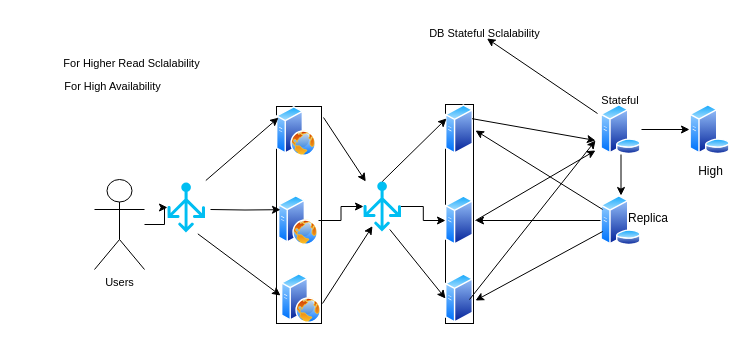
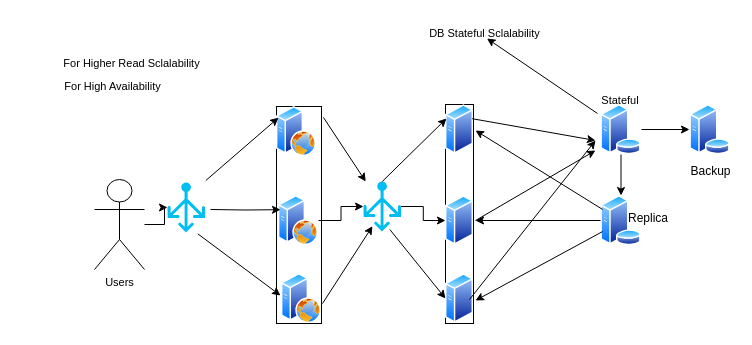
- <mxCell id="31" value="High" style="image;aspect=fixed;perimeter=ellipsePerimeter;html=1;align=center;shadow=0;dashed=0;spacingTop=3;image=img/lib/active_directory/database_server.svg;" vertex="1" parent="1"><mxGeometry x="689" y="104" width="41" height="50" as="geometry" /></mxCell>
+ <mxCell id="31" value="Backup" style="image;aspect=fixed;perimeter=ellipsePerimeter;html=1;align=center;shadow=0;dashed=0;spacingTop=3;image=img/lib/active_directory/database_server.svg;" vertex="1" parent="1"><mxGeometry x="689" y="104" width="41" height="50" as="geometry" /></mxCell>
